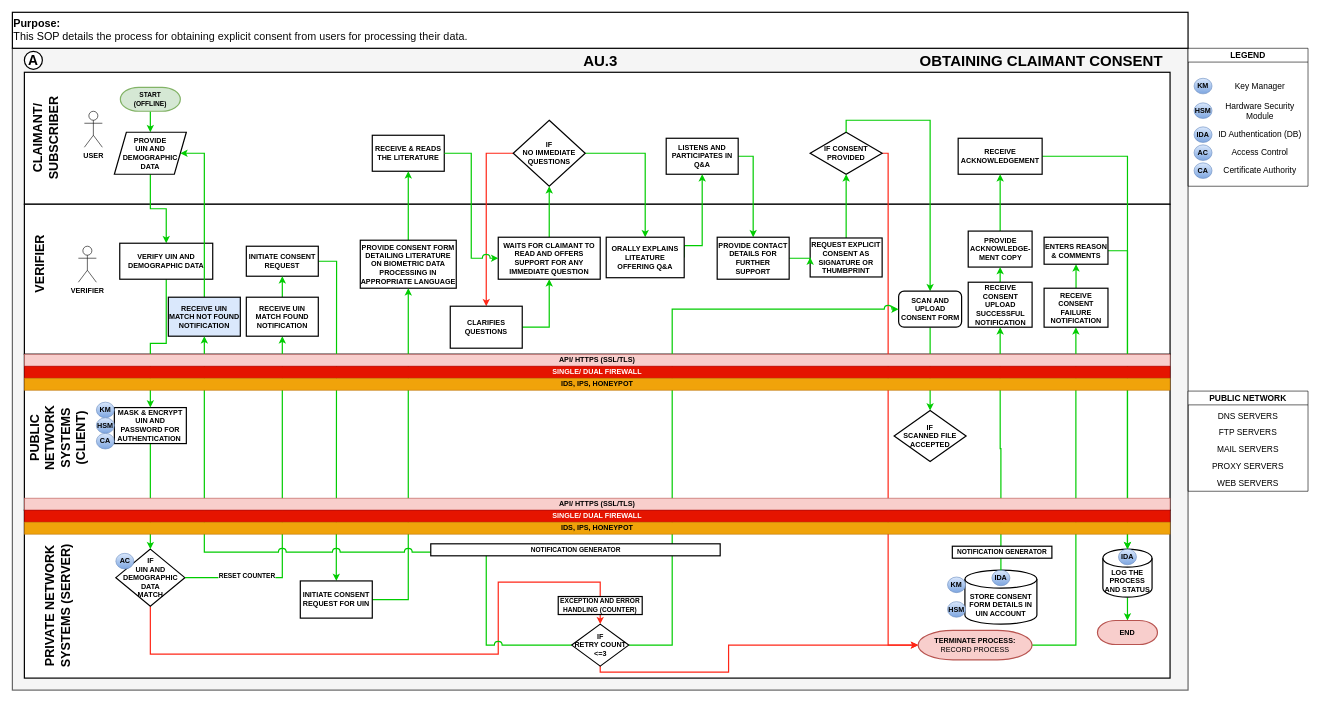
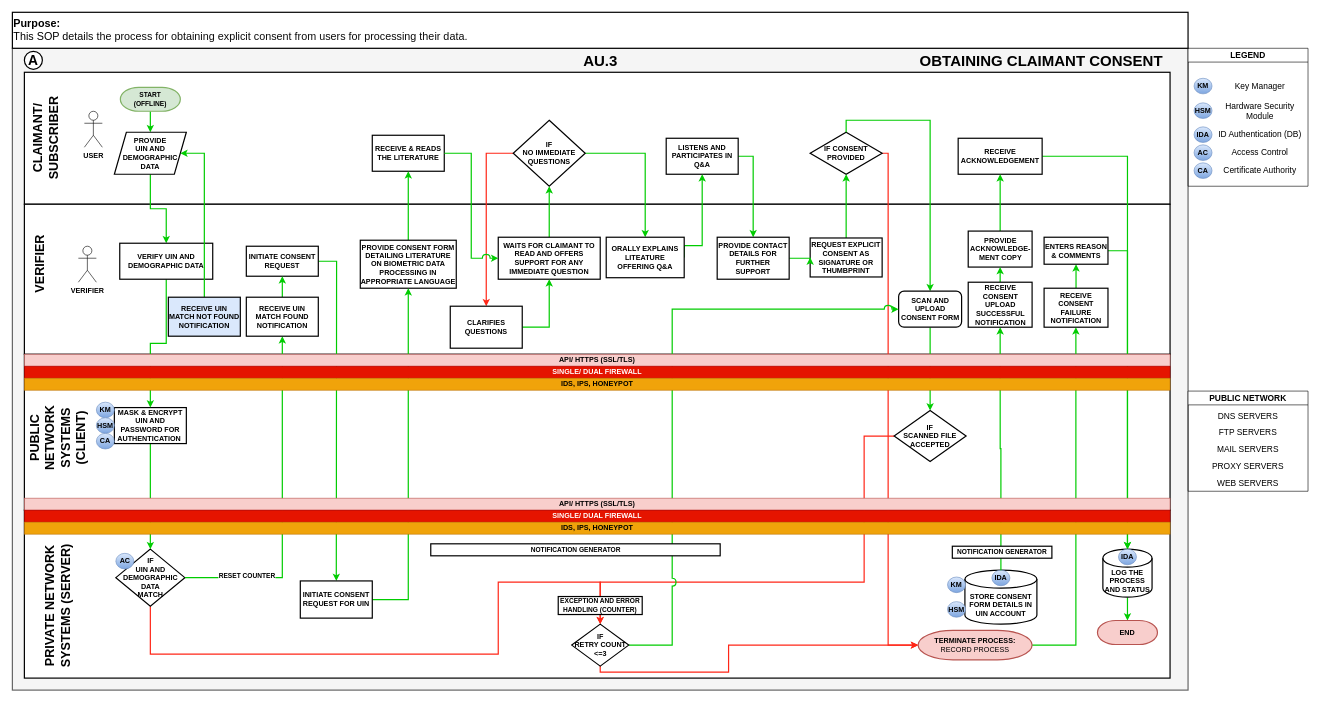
- <mxCell id="79" style="edgeStyle=orthogonalEdgeStyle;rounded=0;orthogonalLoop=1;jettySize=auto;html=1;exitX=0;exitY=0.5;exitDx=0;exitDy=0;entryX=0.5;entryY=1;entryDx=0;entryDy=0;strokeColor=#00CC00;strokeWidth=2;fontStyle=1;jumpStyle=arc;jumpSize=11;" parent="1" source="82" target="78" edge="1"><mxGeometry relative="1" as="geometry"><Array as="points"><mxPoint x="810" y="1075" /><mxPoint x="810" y="920" /><mxPoint x="340" y="920" /></Array></mxGeometry></mxCell>
+ <mxCell id="57" style="edgeStyle=orthogonalEdgeStyle;rounded=0;orthogonalLoop=1;jettySize=auto;html=1;exitX=0;exitY=0.5;exitDx=0;exitDy=0;strokeColor=#FF2617;strokeWidth=2;fontStyle=1;" parent="1" source="58" target="82" edge="1"><mxGeometry relative="1" as="geometry"><Array as="points"><mxPoint x="1440" y="727" /><mxPoint x="1440" y="970" /><mxPoint x="1000" y="970" /></Array></mxGeometry></mxCell>
